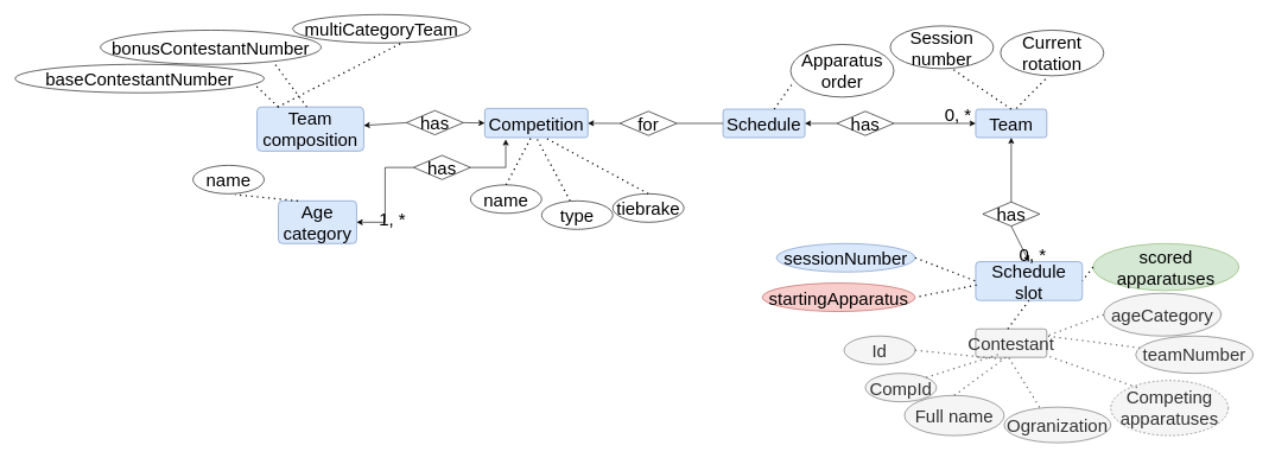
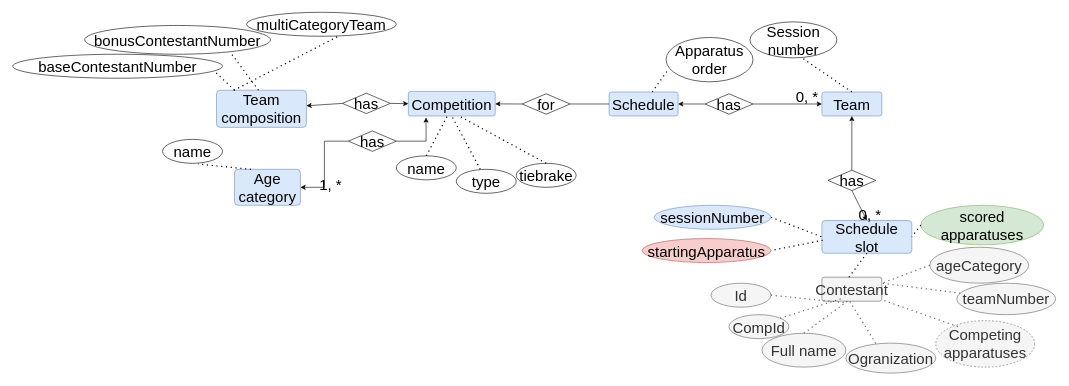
- <mxCell id="35" value="Current rotation" style="ellipse;whiteSpace=wrap;html=1;align=center;fillColor=#FFFFFF;fontSize=25;" parent="1" vertex="1"><mxGeometry x="1405" y="42" width="145" height="64" as="geometry" /></mxCell>
- <mxCell id="64" value="" style="endArrow=none;dashed=1;html=1;dashPattern=1 3;strokeWidth=2;rounded=0;exitX=0.572;exitY=-0.025;exitDx=0;exitDy=0;entryX=0.438;entryY=1.067;entryDx=0;entryDy=0;entryPerimeter=0;exitPerimeter=0;fontSize=25;" parent="1" source="3" target="35" edge="1"><mxGeometry width="50" height="50" relative="1" as="geometry"><mxPoint x="1405" y="163" as="sourcePoint" /><mxPoint x="1354.7" y="122" as="targetPoint" /></mxGeometry></mxCell>
